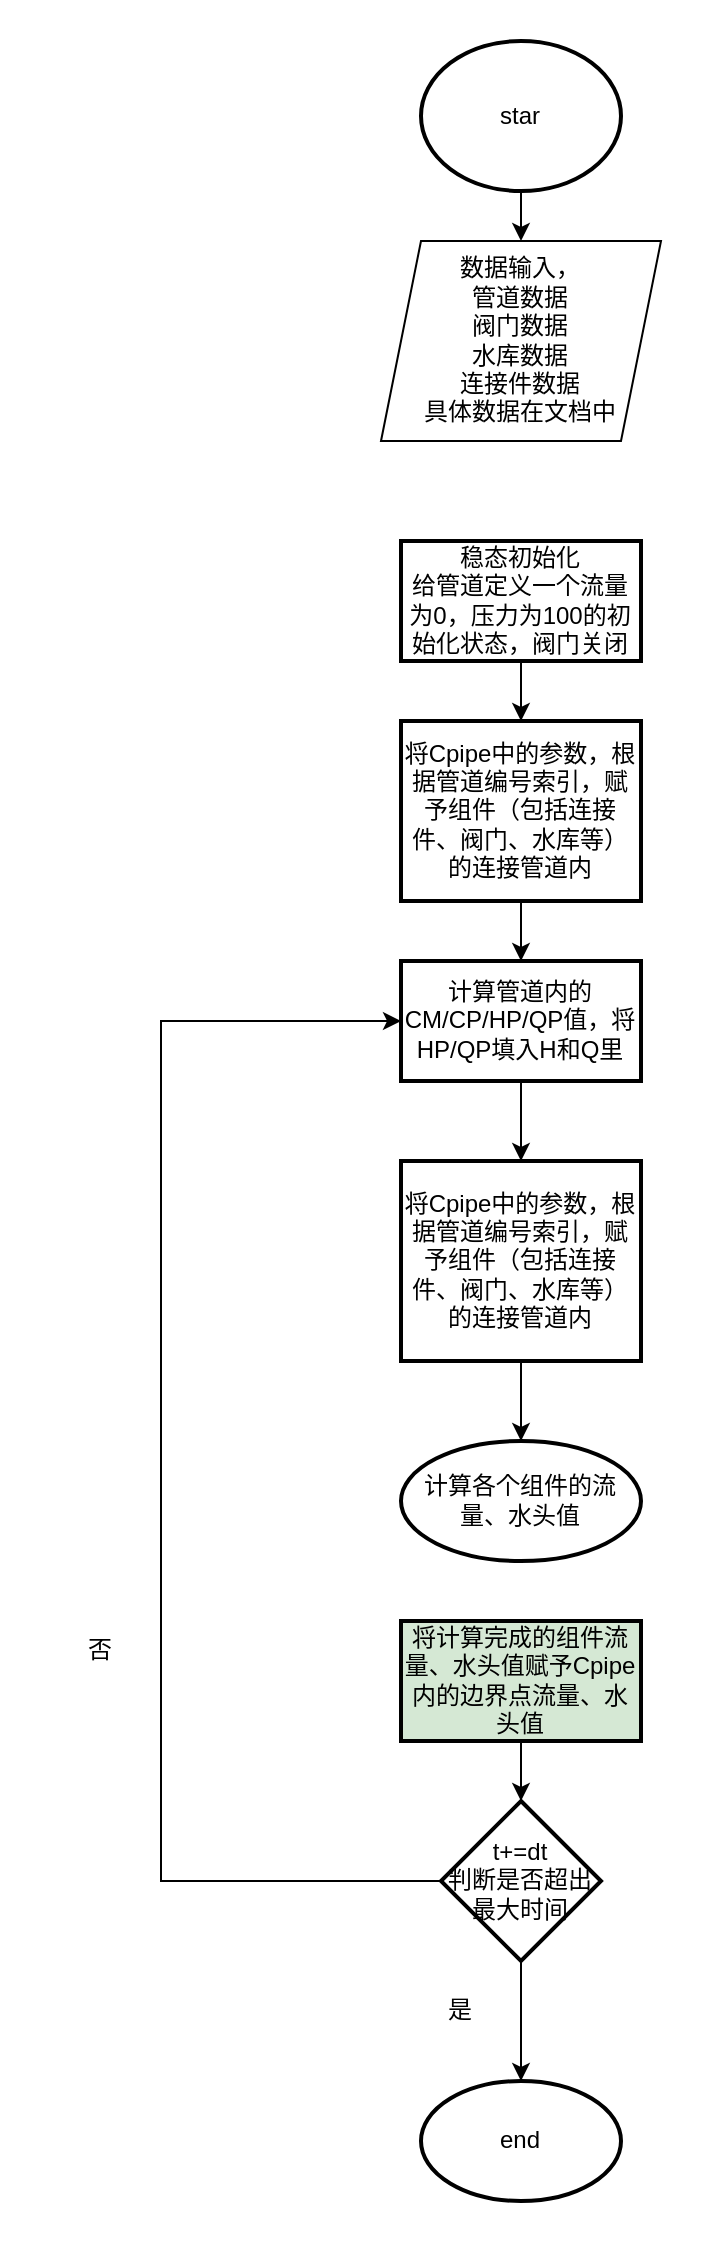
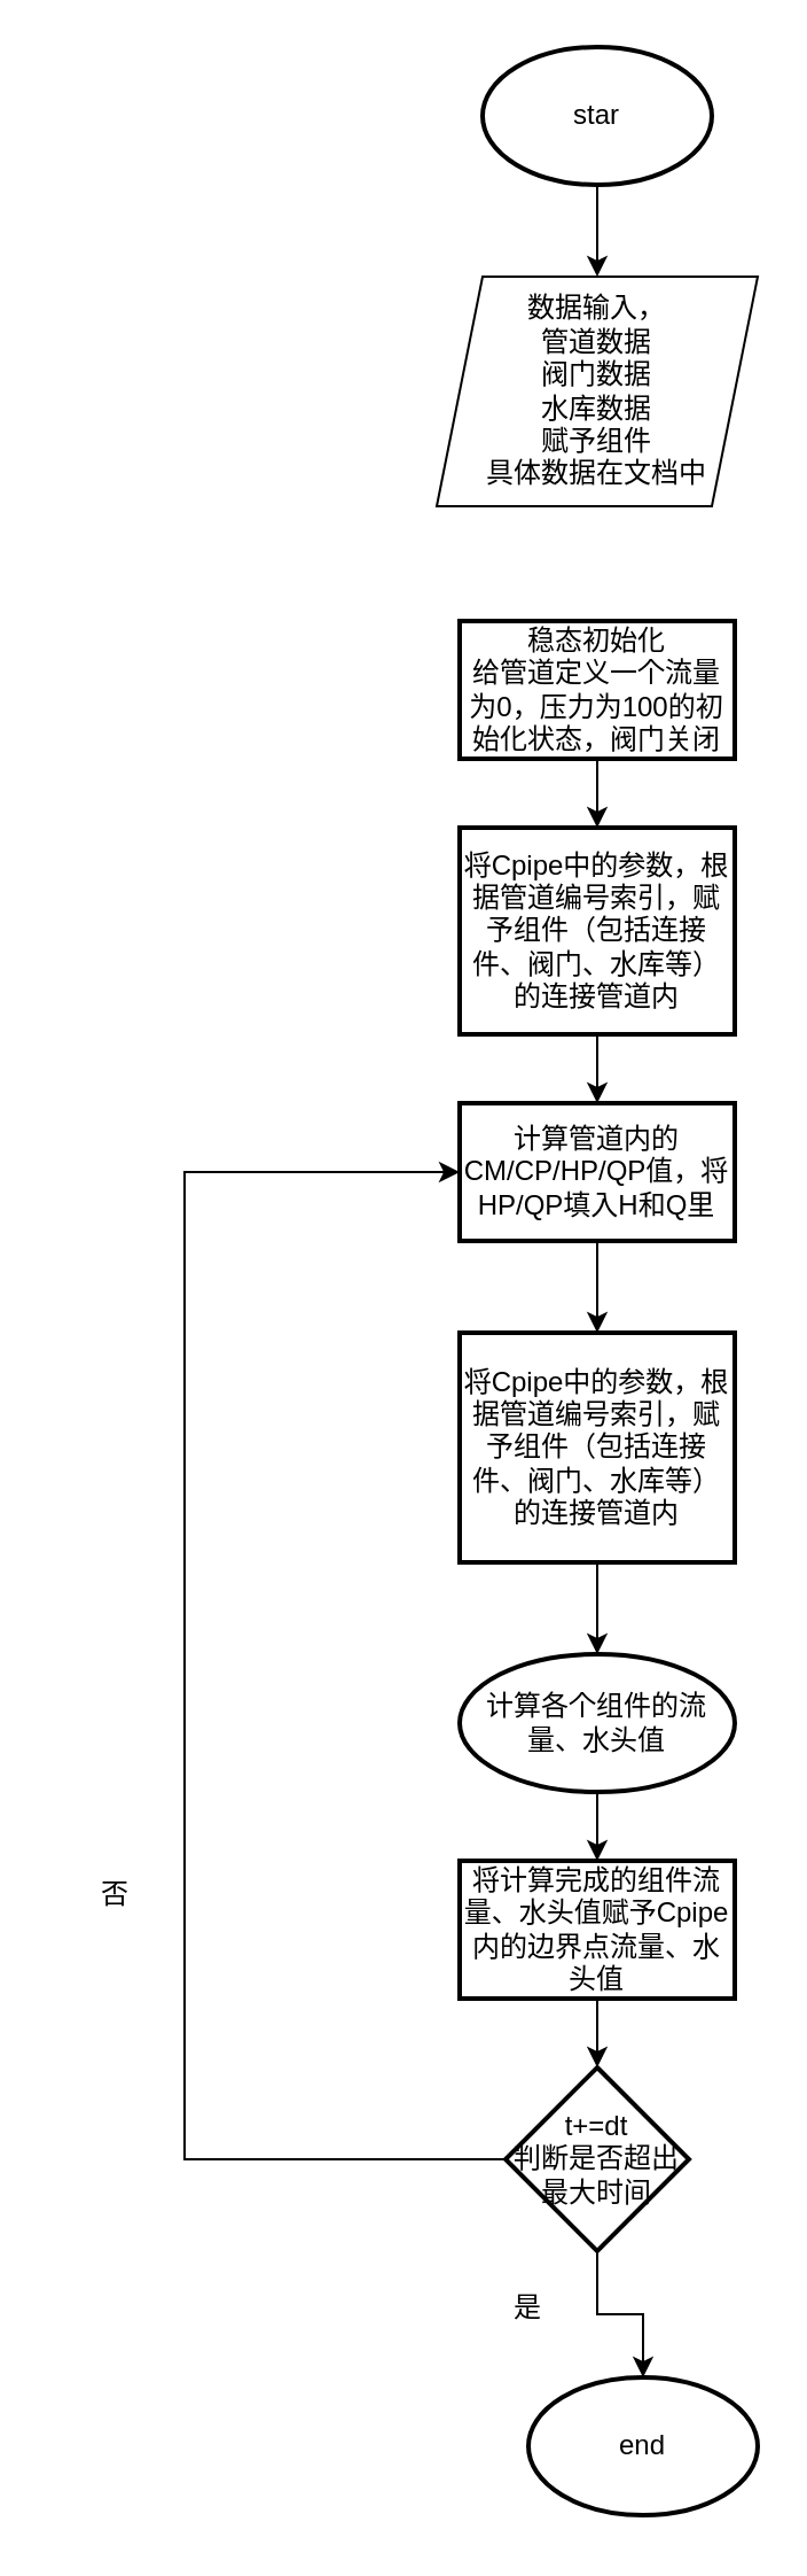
- <mxCell id="3" value="star" style="strokeWidth=2;html=1;shape=mxgraph.flowchart.start_1;whiteSpace=wrap;" vertex="1" parent="1"><mxGeometry x="210" y="20" width="100" height="75" as="geometry" /></mxCell>
+ <mxCell id="3" value="star" style="strokeWidth=2;html=1;shape=mxgraph.flowchart.start_1;whiteSpace=wrap;" vertex="1" parent="1"><mxGeometry x="210" y="20" width="100" height="60" as="geometry" /></mxCell>
- <mxCell id="20" value="&lt;span style=&quot;&quot;&gt;数据输入，&lt;/span&gt;&lt;br style=&quot;&quot;&gt;&lt;span style=&quot;&quot;&gt;管道数据&lt;/span&gt;&lt;br style=&quot;&quot;&gt;&lt;span style=&quot;&quot;&gt;阀门数据&lt;/span&gt;&lt;br style=&quot;&quot;&gt;&lt;span style=&quot;&quot;&gt;水库数据&lt;/span&gt;&lt;br style=&quot;&quot;&gt;&lt;span style=&quot;&quot;&gt;连接件数据&lt;/span&gt;&lt;br style=&quot;&quot;&gt;&lt;span style=&quot;&quot;&gt;具体数据在文档中&lt;/span&gt;" style="shape=parallelogram;perimeter=parallelogramPerimeter;whiteSpace=wrap;html=1;fixedSize=1;" vertex="1" parent="1"><mxGeometry x="190" y="120" width="140" height="100" as="geometry" /></mxCell>
+ <mxCell id="20" value="&lt;span style=&quot;&quot;&gt;数据输入，&lt;/span&gt;&lt;br style=&quot;&quot;&gt;&lt;span style=&quot;&quot;&gt;管道数据&lt;/span&gt;&lt;br style=&quot;&quot;&gt;&lt;span style=&quot;&quot;&gt;阀门数据&lt;/span&gt;&lt;br style=&quot;&quot;&gt;&lt;span style=&quot;&quot;&gt;水库数据&lt;/span&gt;&lt;br style=&quot;&quot;&gt;&lt;span style=&quot;&quot;&gt;赋予组件&lt;/span&gt;&lt;br style=&quot;&quot;&gt;&lt;span style=&quot;&quot;&gt;具体数据在文档中&lt;/span&gt;" style="shape=parallelogram;perimeter=parallelogramPerimeter;whiteSpace=wrap;html=1;fixedSize=1;" vertex="1" parent="1"><mxGeometry x="190" y="120" width="140" height="100" as="geometry" /></mxCell>
+ <mxCell id="12" value="" style="edgeStyle=orthogonalEdgeStyle;rounded=0;orthogonalLoop=1;jettySize=auto;html=1;" edge="1" parent="1" source="13" target="16"><mxGeometry relative="1" as="geometry" /></mxCell>
- <mxCell id="16" value="将计算完成的组件流量、水头值赋予Cpipe内的边界点流量、水头值" style="whiteSpace=wrap;html=1;strokeWidth=2;fillColor=#d5e8d4;" vertex="1" parent="1"><mxGeometry x="200" y="810" width="120" height="60" as="geometry" /></mxCell>
+ <mxCell id="16" value="将计算完成的组件流量、水头值赋予Cpipe内的边界点流量、水头值" style="whiteSpace=wrap;html=1;strokeWidth=2;" vertex="1" parent="1"><mxGeometry x="200" y="810" width="120" height="60" as="geometry" /></mxCell>
- <mxCell id="21" value="end" style="strokeWidth=2;html=1;shape=mxgraph.flowchart.start_1;whiteSpace=wrap;" vertex="1" parent="1"><mxGeometry x="210" y="1040" width="100" height="60" as="geometry" /></mxCell>
+ <mxCell id="21" value="end" style="strokeWidth=2;html=1;shape=mxgraph.flowchart.start_1;whiteSpace=wrap;" vertex="1" parent="1"><mxGeometry x="230" y="1035" width="100" height="60" as="geometry" /></mxCell>
